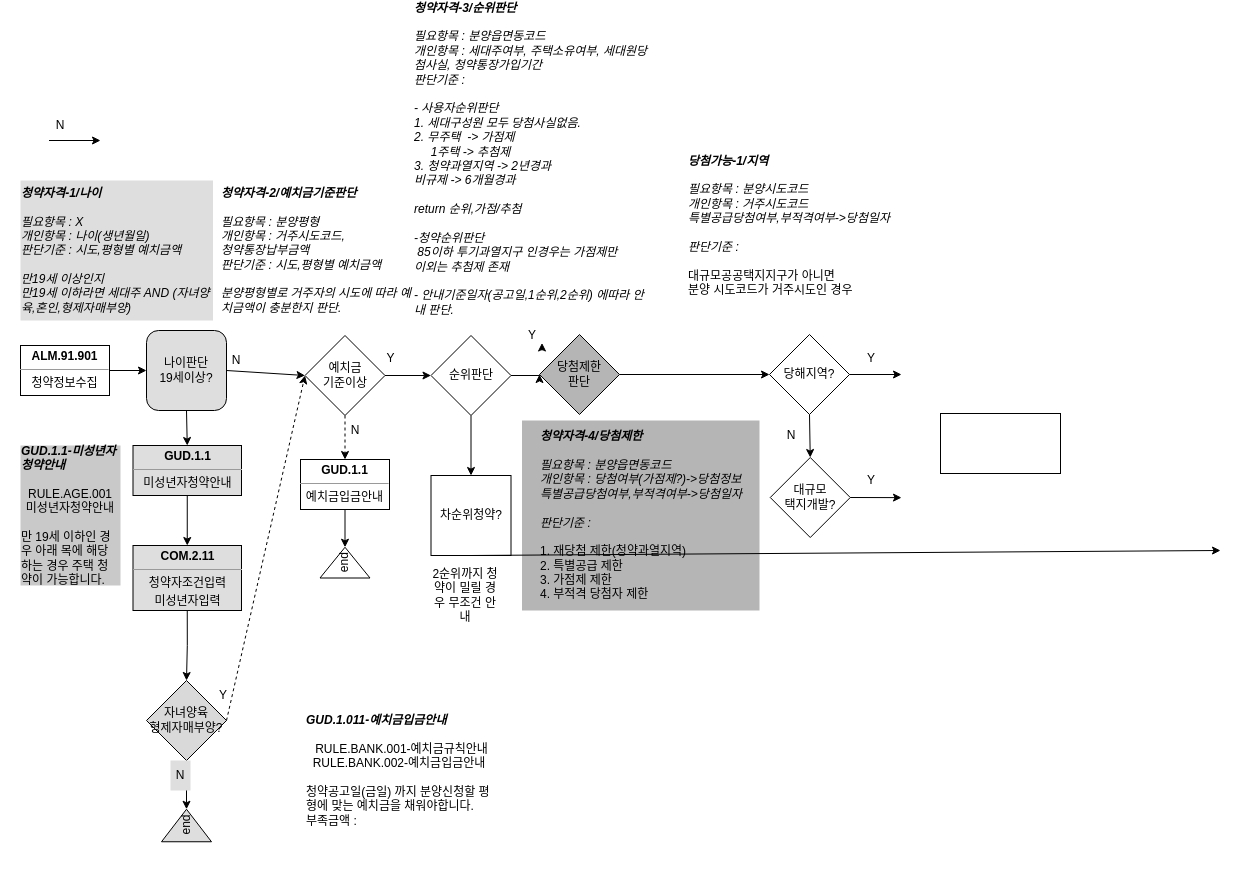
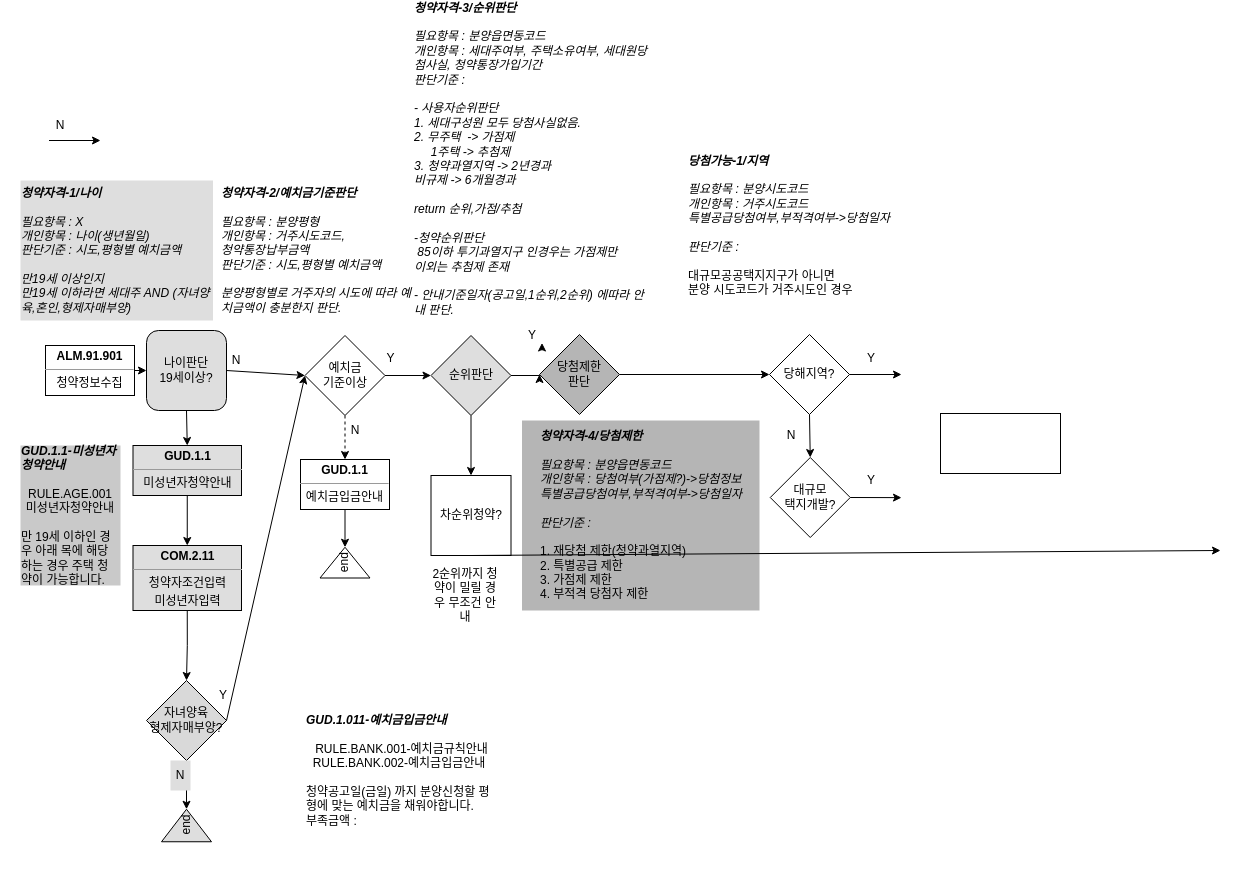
- <mxCell id="3" value="&lt;p style=&quot;margin: 0px ; margin-top: 4px ; text-align: center&quot;&gt;&lt;b&gt;ALM.91.901&lt;/b&gt;&lt;/p&gt;&lt;hr size=&quot;1&quot;&gt;&lt;div style=&quot;text-align: center ; height: 2px&quot;&gt;청약정보수집&lt;/div&gt;" style="verticalAlign=top;align=left;overflow=fill;fontSize=12;fontFamily=Helvetica;html=1;" vertex="1" parent="1"><mxGeometry x="20" y="335" width="89" height="50" as="geometry" /></mxCell>
+ <mxCell id="3" value="&lt;p style=&quot;margin: 0px ; margin-top: 4px ; text-align: center&quot;&gt;&lt;b&gt;ALM.91.901&lt;/b&gt;&lt;/p&gt;&lt;hr size=&quot;1&quot;&gt;&lt;div style=&quot;text-align: center ; height: 2px&quot;&gt;청약정보수집&lt;/div&gt;" style="verticalAlign=top;align=left;overflow=fill;fontSize=12;fontFamily=Helvetica;html=1;" vertex="1" parent="1"><mxGeometry x="45" y="335" width="89" height="50" as="geometry" /></mxCell>
- <mxCell id="10" value="순위판단" style="rhombus;whiteSpace=wrap;html=1;" vertex="1" parent="1"><mxGeometry x="430.5" y="325" width="80" height="80" as="geometry" /></mxCell>
+ <mxCell id="10" value="순위판단" style="rhombus;whiteSpace=wrap;html=1;fillColor=#dedede;" vertex="1" parent="1"><mxGeometry x="430.5" y="325" width="80" height="80" as="geometry" /></mxCell>
- <mxCell id="25" value="" style="endArrow=classic;html=1;rounded=0;exitX=0.5;exitY=0;exitDx=0;exitDy=0;entryX=0;entryY=0.5;entryDx=0;entryDy=0;dashed=1;" edge="1" parent="24" source="23" target="9"><mxGeometry width="50" height="50" relative="1" as="geometry"><mxPoint x="587.5" y="-90" as="sourcePoint" /><mxPoint x="637.5" y="-140" as="targetPoint" /></mxGeometry></mxCell>
+ <mxCell id="25" value="" style="endArrow=classic;html=1;rounded=0;exitX=0.5;exitY=0;exitDx=0;exitDy=0;entryX=0;entryY=0.5;entryDx=0;entryDy=0;" edge="1" parent="24" source="23" target="9"><mxGeometry width="50" height="50" relative="1" as="geometry"><mxPoint x="587.5" y="-90" as="sourcePoint" /><mxPoint x="637.5" y="-140" as="targetPoint" /></mxGeometry></mxCell>
